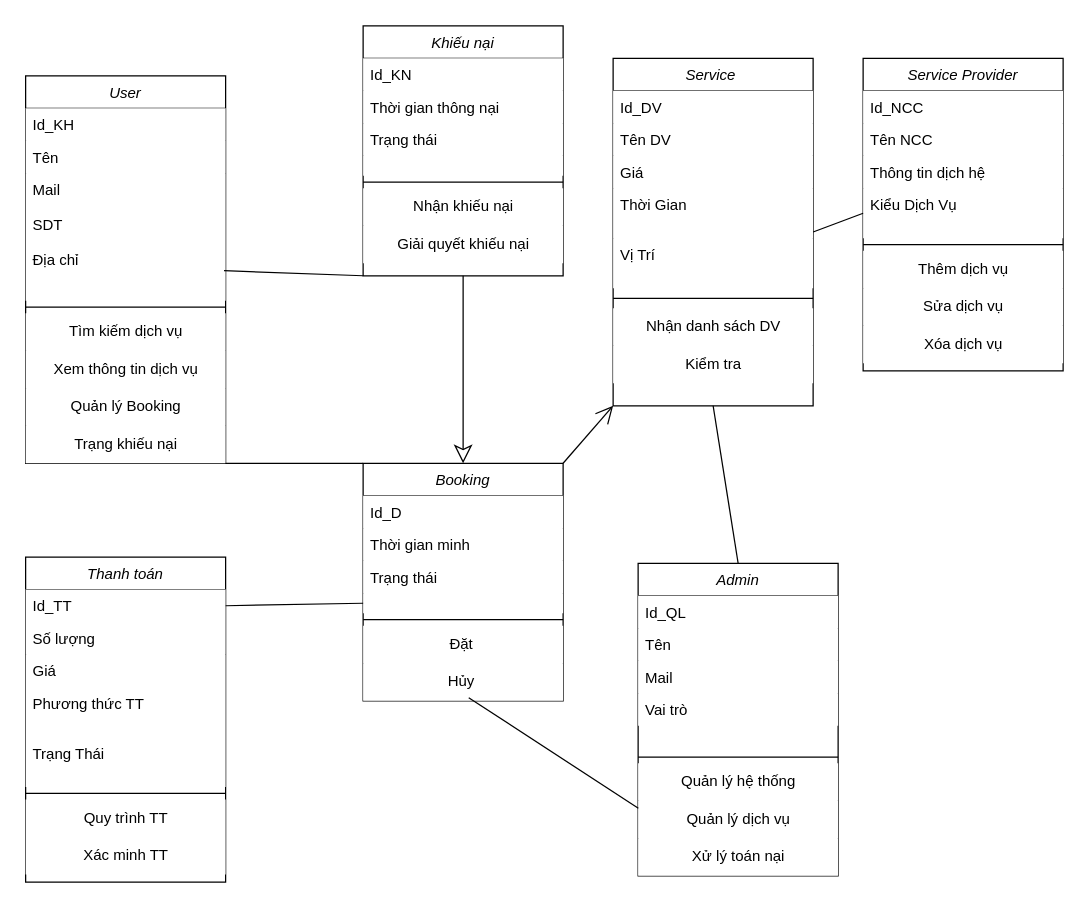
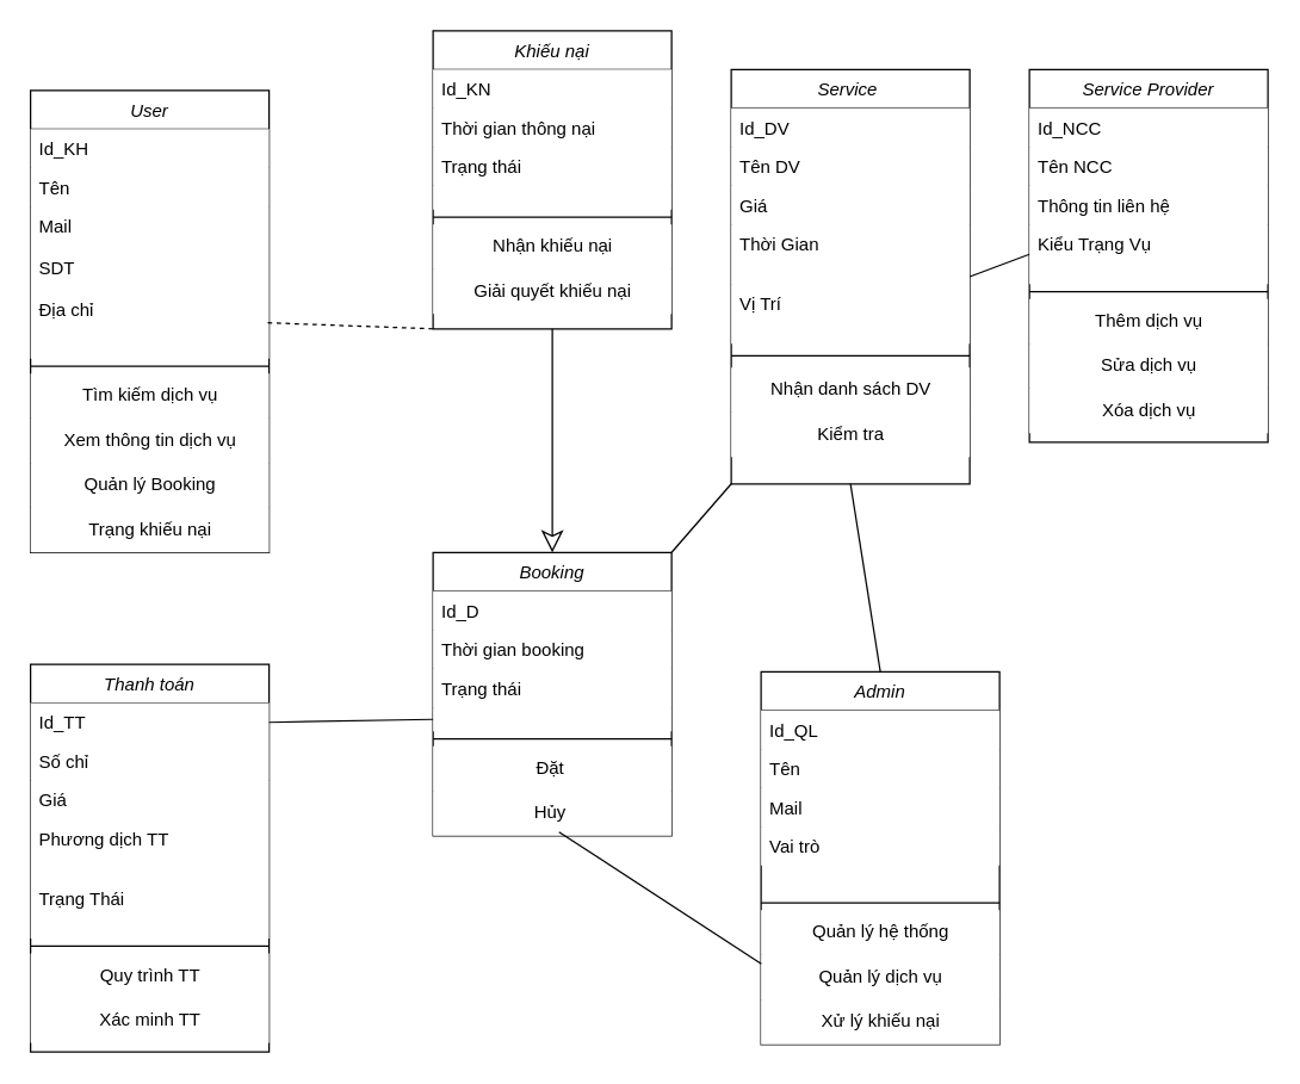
- <mxCell id="14" value="Thông tin dịch hệ" style="text;align=left;verticalAlign=top;spacingLeft=4;spacingRight=4;overflow=hidden;rotatable=0;points=[[0,0.5],[1,0.5]];portConstraint=eastwest;rounded=0;shadow=0;html=0;fillColor=default;" vertex="1" parent="11"><mxGeometry y="78" width="160" height="26" as="geometry" /></mxCell>
+ <mxCell id="14" value="Thông tin liên hệ" style="text;align=left;verticalAlign=top;spacingLeft=4;spacingRight=4;overflow=hidden;rotatable=0;points=[[0,0.5],[1,0.5]];portConstraint=eastwest;rounded=0;shadow=0;html=0;fillColor=default;" vertex="1" parent="11"><mxGeometry y="78" width="160" height="26" as="geometry" /></mxCell>
- <mxCell id="15" value="Kiểu Dịch Vụ&#10;&#10;" style="text;align=left;verticalAlign=top;spacingLeft=4;spacingRight=4;overflow=hidden;rotatable=0;points=[[0,0.5],[1,0.5]];portConstraint=eastwest;rounded=0;shadow=0;html=0;fillColor=default;" vertex="1" parent="11"><mxGeometry y="104" width="160" height="40" as="geometry" /></mxCell>
+ <mxCell id="15" value="Kiểu Trạng Vụ&#10;&#10;" style="text;align=left;verticalAlign=top;spacingLeft=4;spacingRight=4;overflow=hidden;rotatable=0;points=[[0,0.5],[1,0.5]];portConstraint=eastwest;rounded=0;shadow=0;html=0;fillColor=default;" vertex="1" parent="11"><mxGeometry y="104" width="160" height="40" as="geometry" /></mxCell>
- <mxCell id="66" value="" style="endArrow=none;endFill=0;endSize=12;html=1;rounded=0;entryX=0.992;entryY=0.764;entryDx=0;entryDy=0;exitX=0;exitY=1;exitDx=0;exitDy=0;entryPerimeter=0;" edge="1" parent="1" source="20" target="5"><mxGeometry width="160" relative="1" as="geometry"><mxPoint x="300" y="250" as="sourcePoint" /><mxPoint x="139.04" y="240" as="targetPoint" /></mxGeometry></mxCell>
+ <mxCell id="66" value="" style="endArrow=none;endFill=0;endSize=12;html=1;rounded=0;entryX=0.992;entryY=0.764;entryDx=0;entryDy=0;exitX=0;exitY=1;exitDx=0;exitDy=0;entryPerimeter=0;dashed=1;" edge="1" parent="1" source="20" target="5"><mxGeometry width="160" relative="1" as="geometry"><mxPoint x="300" y="250" as="sourcePoint" /><mxPoint x="139.04" y="240" as="targetPoint" /></mxGeometry></mxCell>
- <mxCell id="65" value="" style="endArrow=open;endFill=0;endSize=12;html=1;rounded=0;exitX=1;exitY=0;exitDx=0;exitDy=0;entryX=0;entryY=1;entryDx=0;entryDy=0;" edge="1" parent="1" source="46" target="28"><mxGeometry width="160" relative="1" as="geometry"><mxPoint x="260" y="360" as="sourcePoint" /><mxPoint x="380" y="450" as="targetPoint" /></mxGeometry></mxCell>
+ <mxCell id="65" value="" style="endArrow=none;endFill=0;endSize=12;html=1;rounded=0;exitX=1;exitY=0;exitDx=0;exitDy=0;entryX=0;entryY=1;entryDx=0;entryDy=0;" edge="1" parent="1" source="46" target="28"><mxGeometry width="160" relative="1" as="geometry"><mxPoint x="260" y="360" as="sourcePoint" /><mxPoint x="380" y="450" as="targetPoint" /></mxGeometry></mxCell>
- <mxCell id="64" value="" style="endArrow=none;endFill=0;endSize=12;html=1;rounded=0;exitX=1;exitY=1;exitDx=0;exitDy=0;entryX=0;entryY=0;entryDx=0;entryDy=0;" edge="1" parent="1" source="2" target="46"><mxGeometry width="160" relative="1" as="geometry"><mxPoint x="250" y="360" as="sourcePoint" /><mxPoint x="410" y="360" as="targetPoint" /></mxGeometry></mxCell>
- <mxCell id="48" value="Thời gian minh" style="text;align=left;verticalAlign=top;spacingLeft=4;spacingRight=4;overflow=hidden;rotatable=0;points=[[0,0.5],[1,0.5]];portConstraint=eastwest;rounded=0;shadow=0;html=0;fillColor=default;" vertex="1" parent="46"><mxGeometry y="52" width="160" height="26" as="geometry" /></mxCell>
+ <mxCell id="48" value="Thời gian booking" style="text;align=left;verticalAlign=top;spacingLeft=4;spacingRight=4;overflow=hidden;rotatable=0;points=[[0,0.5],[1,0.5]];portConstraint=eastwest;rounded=0;shadow=0;html=0;fillColor=default;" vertex="1" parent="46"><mxGeometry y="52" width="160" height="26" as="geometry" /></mxCell>
- <mxCell id="39" value="Số lượng" style="text;align=left;verticalAlign=top;spacingLeft=4;spacingRight=4;overflow=hidden;rotatable=0;points=[[0,0.5],[1,0.5]];portConstraint=eastwest;rounded=0;shadow=0;html=0;fillColor=default;" vertex="1" parent="37"><mxGeometry y="52" width="160" height="26" as="geometry" /></mxCell>
+ <mxCell id="39" value="Số chỉ" style="text;align=left;verticalAlign=top;spacingLeft=4;spacingRight=4;overflow=hidden;rotatable=0;points=[[0,0.5],[1,0.5]];portConstraint=eastwest;rounded=0;shadow=0;html=0;fillColor=default;" vertex="1" parent="37"><mxGeometry y="52" width="160" height="26" as="geometry" /></mxCell>
- <mxCell id="41" value="Phương thức TT" style="text;align=left;verticalAlign=top;spacingLeft=4;spacingRight=4;overflow=hidden;rotatable=0;points=[[0,0.5],[1,0.5]];portConstraint=eastwest;rounded=0;shadow=0;html=0;fillColor=default;" vertex="1" parent="37"><mxGeometry y="104" width="160" height="40" as="geometry" /></mxCell>
+ <mxCell id="41" value="Phương dịch TT" style="text;align=left;verticalAlign=top;spacingLeft=4;spacingRight=4;overflow=hidden;rotatable=0;points=[[0,0.5],[1,0.5]];portConstraint=eastwest;rounded=0;shadow=0;html=0;fillColor=default;" vertex="1" parent="37"><mxGeometry y="104" width="160" height="40" as="geometry" /></mxCell>
- <mxCell id="63" value="Xử lý toán nại" style="text;html=1;align=center;verticalAlign=middle;resizable=0;points=[];autosize=1;strokeColor=none;fillColor=default;" vertex="1" parent="54"><mxGeometry y="220" width="160" height="30" as="geometry" /></mxCell>
+ <mxCell id="63" value="Xử lý khiếu nại" style="text;html=1;align=center;verticalAlign=middle;resizable=0;points=[];autosize=1;strokeColor=none;fillColor=default;" vertex="1" parent="54"><mxGeometry y="220" width="160" height="30" as="geometry" /></mxCell>
